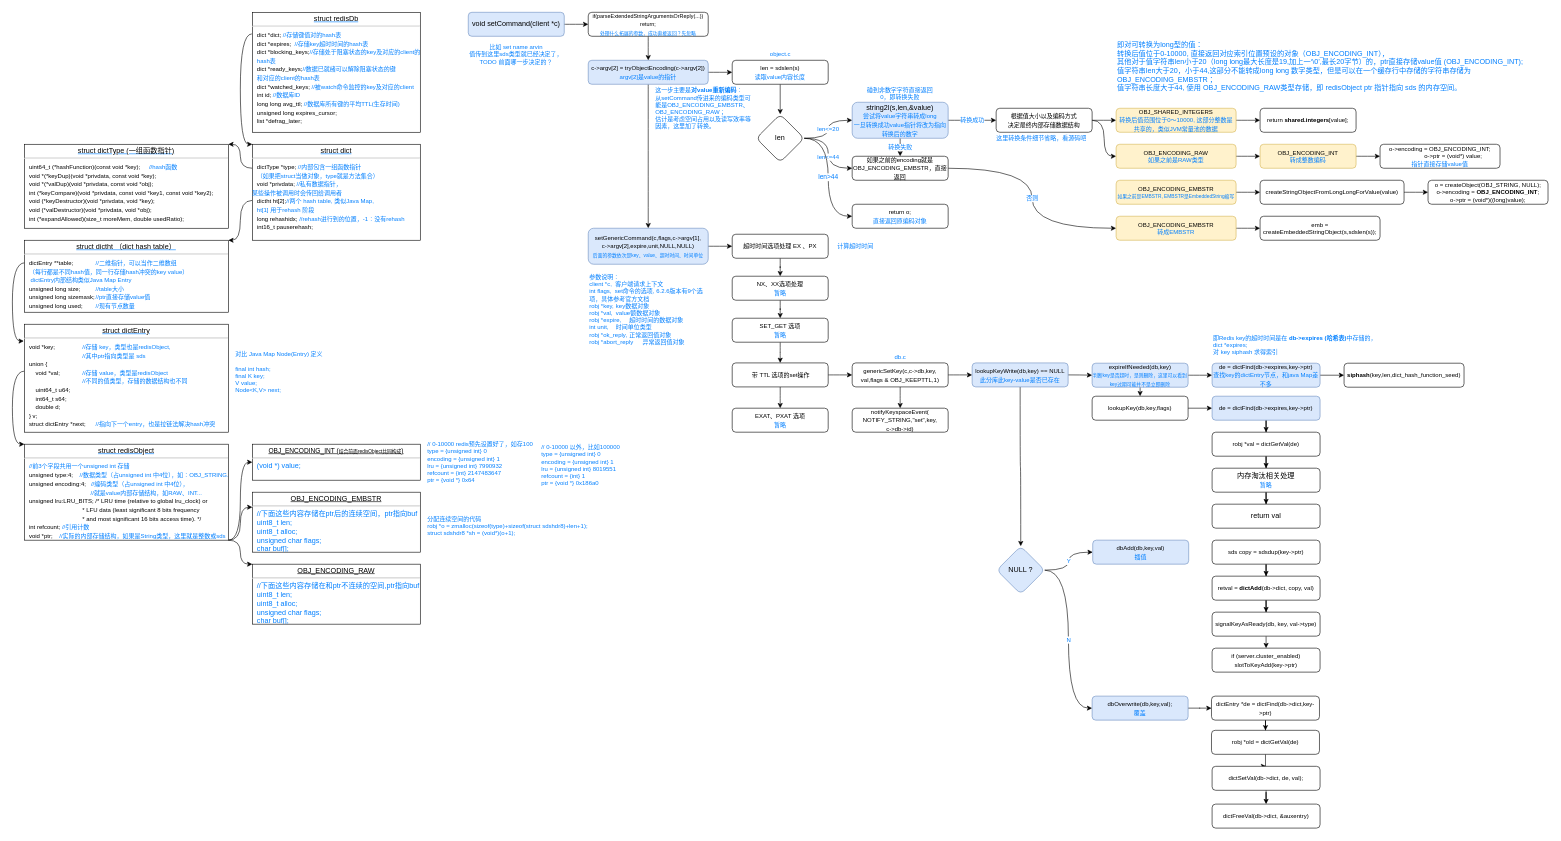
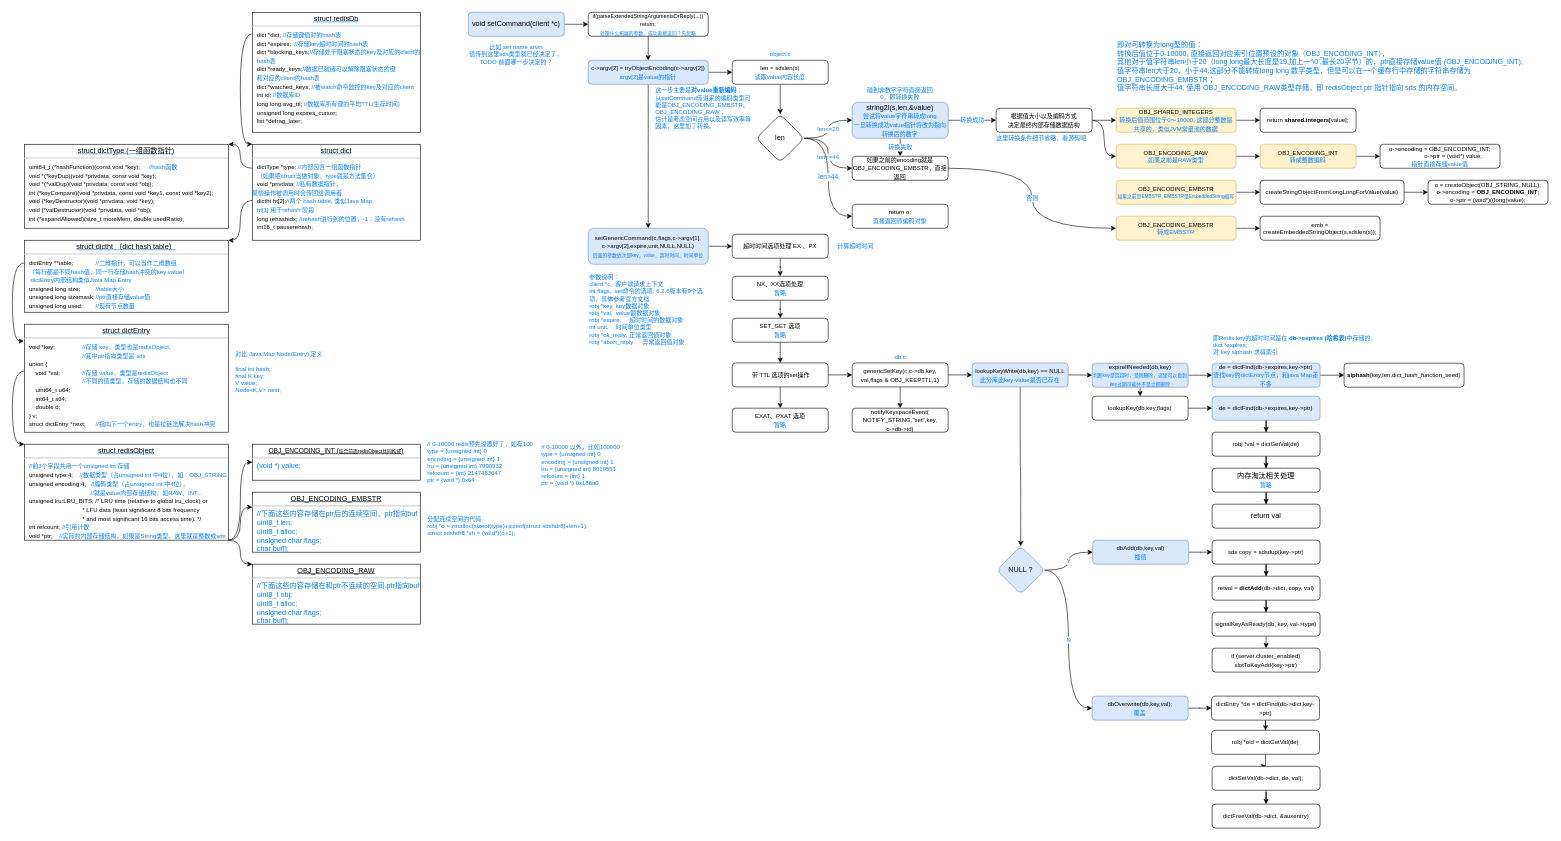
+ <mxCell id="59" value="" style="edgeStyle=orthogonalEdgeStyle;rounded=0;orthogonalLoop=1;jettySize=auto;html=1;fontSize=10;fontColor=#007FFF;" parent="1" source="60" target="98" edge="1"><mxGeometry relative="1" as="geometry" /></mxCell>
- <mxCell id="121" value="&lt;p style=&quot;margin: 4px 0px 0px ; text-align: center&quot;&gt;&lt;font&gt;&lt;font color=&quot;#000000&quot;&gt;&lt;u&gt;OBJ_ENCODING_RAW&lt;/u&gt;&lt;/font&gt;&lt;br&gt;&lt;/font&gt;&lt;/p&gt;&lt;hr style=&quot;font-size: 10px&quot;&gt;&lt;p style=&quot;margin: 0px 0px 0px 8px&quot;&gt;//下面这些内容存储在和ptr不连续的空间,ptr指向buf&lt;/p&gt;&lt;p style=&quot;margin: 0px 0px 0px 8px&quot;&gt;uint8_t len;&lt;/p&gt;&lt;p style=&quot;margin: 0px 0px 0px 8px&quot;&gt;uint8_t alloc;&lt;/p&gt;&lt;p style=&quot;margin: 0px 0px 0px 8px&quot;&gt;unsigned char flags;&lt;/p&gt;&lt;p style=&quot;margin: 0px 0px 0px 8px&quot;&gt;char buf[];&lt;/p&gt;" style="verticalAlign=top;align=left;overflow=fill;fontSize=12;fontFamily=Helvetica;html=1;fontColor=#007FFF;" parent="1" vertex="1"><mxGeometry x="420" y="940" width="280" height="100" as="geometry" /></mxCell>
+ <mxCell id="121" value="&lt;p style=&quot;margin: 4px 0px 0px ; text-align: center&quot;&gt;&lt;font&gt;&lt;font color=&quot;#000000&quot;&gt;&lt;u&gt;OBJ_ENCODING_RAW&lt;/u&gt;&lt;/font&gt;&lt;br&gt;&lt;/font&gt;&lt;/p&gt;&lt;hr style=&quot;font-size: 10px&quot;&gt;&lt;p style=&quot;margin: 0px 0px 0px 8px&quot;&gt;//下面这些内容存储在和ptr不连续的空间,ptr指向buf&lt;/p&gt;&lt;p style=&quot;margin: 0px 0px 0px 8px&quot;&gt;uint8_t obj;&lt;/p&gt;&lt;p style=&quot;margin: 0px 0px 0px 8px&quot;&gt;uint8_t alloc;&lt;/p&gt;&lt;p style=&quot;margin: 0px 0px 0px 8px&quot;&gt;unsigned char flags;&lt;/p&gt;&lt;p style=&quot;margin: 0px 0px 0px 8px&quot;&gt;char buf[];&lt;/p&gt;" style="verticalAlign=top;align=left;overflow=fill;fontSize=12;fontFamily=Helvetica;html=1;fontColor=#007FFF;" parent="1" vertex="1"><mxGeometry x="420" y="940" width="280" height="100" as="geometry" /></mxCell>
